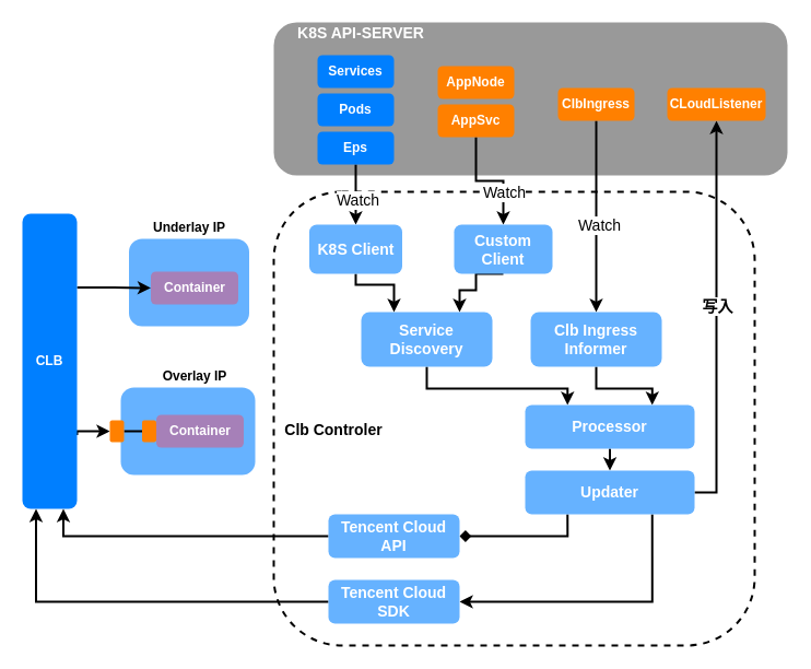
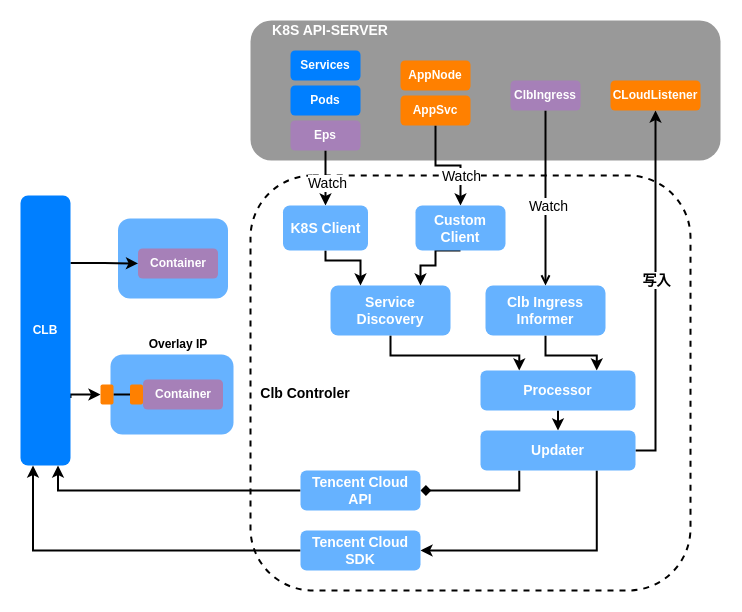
- <mxCell id="39" value="ClbIngress" style="rounded=1;whiteSpace=wrap;html=1;fontColor=#FFFFFF;fontStyle=1;strokeColor=none;fillColor=#FF8000;" parent="1" vertex="1"><mxGeometry x="510" y="80" width="70" height="30" as="geometry" /></mxCell>
+ <mxCell id="39" value="ClbIngress" style="rounded=1;whiteSpace=wrap;html=1;fontColor=#FFFFFF;fontStyle=1;strokeColor=none;fillColor=#a680b8;" parent="1" vertex="1"><mxGeometry x="510" y="80" width="70" height="30" as="geometry" /></mxCell>
- <mxCell id="15" value="Eps" style="rounded=1;whiteSpace=wrap;html=1;fontColor=#FFFFFF;fontStyle=1;strokeColor=none;fillColor=#007FFF;" parent="1" vertex="1"><mxGeometry x="290" y="120" width="70" height="30" as="geometry" /></mxCell>
+ <mxCell id="15" value="Eps" style="rounded=1;whiteSpace=wrap;html=1;fontColor=#FFFFFF;fontStyle=1;strokeColor=none;fillColor=#a680b8;" parent="1" vertex="1"><mxGeometry x="290" y="120" width="70" height="30" as="geometry" /></mxCell>
- <mxCell id="43" value="Underlay IP" style="text;html=1;strokeColor=none;fillColor=none;align=center;verticalAlign=middle;whiteSpace=wrap;rounded=0;dashed=1;fontSize=12;fontColor=#000000;fontStyle=1" parent="1" vertex="1"><mxGeometry x="132.5" y="198" width="80" height="20" as="geometry" /></mxCell>
- <mxCell id="37" value="" style="edgeStyle=orthogonalEdgeStyle;rounded=0;orthogonalLoop=1;jettySize=auto;html=1;entryX=0.5;entryY=0;entryDx=0;entryDy=0;strokeWidth=2;" parent="1" source="39" target="12" edge="1"><mxGeometry relative="1" as="geometry"><mxPoint x="545" y="190" as="targetPoint" /></mxGeometry></mxCell>
+ <mxCell id="37" value="" style="edgeStyle=orthogonalEdgeStyle;rounded=0;orthogonalLoop=1;jettySize=auto;html=1;entryX=0.5;entryY=0;entryDx=0;entryDy=0;strokeWidth=2;endArrow=open;" parent="1" source="39" target="12" edge="1"><mxGeometry relative="1" as="geometry"><mxPoint x="545" y="190" as="targetPoint" /></mxGeometry></mxCell>
